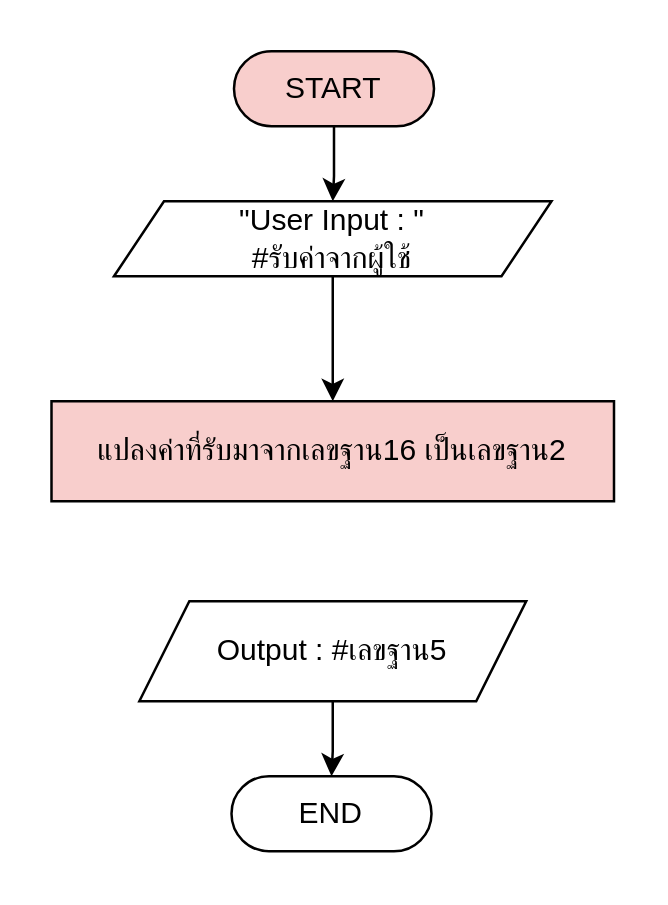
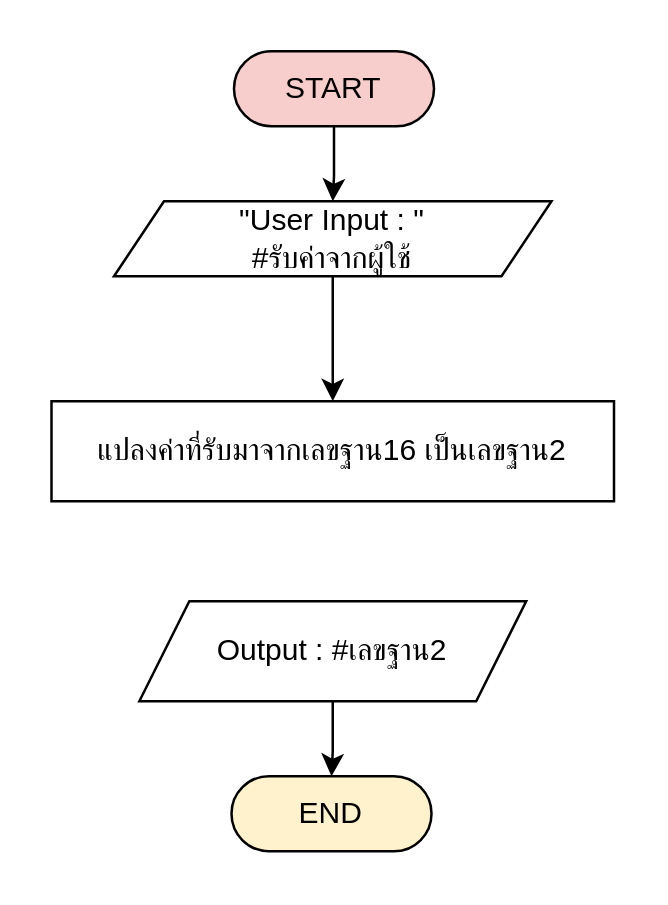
- <mxCell id="6" value="แปลงค่าที่รับมาจากเลขฐาน16 เป็นเลขฐาน2" style="rounded=0;whiteSpace=wrap;html=1;fillColor=#f8cecc;" vertex="1" parent="1"><mxGeometry x="20" y="160" width="225" height="40" as="geometry" /></mxCell>
+ <mxCell id="6" value="แปลงค่าที่รับมาจากเลขฐาน16 เป็นเลขฐาน2" style="rounded=0;whiteSpace=wrap;html=1;" vertex="1" parent="1"><mxGeometry x="20" y="160" width="225" height="40" as="geometry" /></mxCell>
- <mxCell id="8" value="&lt;div&gt;Output : #เลขฐาน5&lt;/div&gt;" style="shape=parallelogram;perimeter=parallelogramPerimeter;whiteSpace=wrap;html=1;fixedSize=1;rounded=0;" vertex="1" parent="1"><mxGeometry x="55.13" y="240" width="154.75" height="40" as="geometry" /></mxCell>
+ <mxCell id="8" value="&lt;div&gt;Output : #เลขฐาน2&lt;/div&gt;" style="shape=parallelogram;perimeter=parallelogramPerimeter;whiteSpace=wrap;html=1;fixedSize=1;rounded=0;" vertex="1" parent="1"><mxGeometry x="55.13" y="240" width="154.75" height="40" as="geometry" /></mxCell>
- <mxCell id="9" value="END" style="rounded=1;whiteSpace=wrap;html=1;arcSize=50;" vertex="1" parent="1"><mxGeometry x="92" y="310" width="80" height="30" as="geometry" /></mxCell>
+ <mxCell id="9" value="END" style="rounded=1;whiteSpace=wrap;html=1;arcSize=50;fillColor=#fff2cc;" vertex="1" parent="1"><mxGeometry x="92" y="310" width="80" height="30" as="geometry" /></mxCell>
